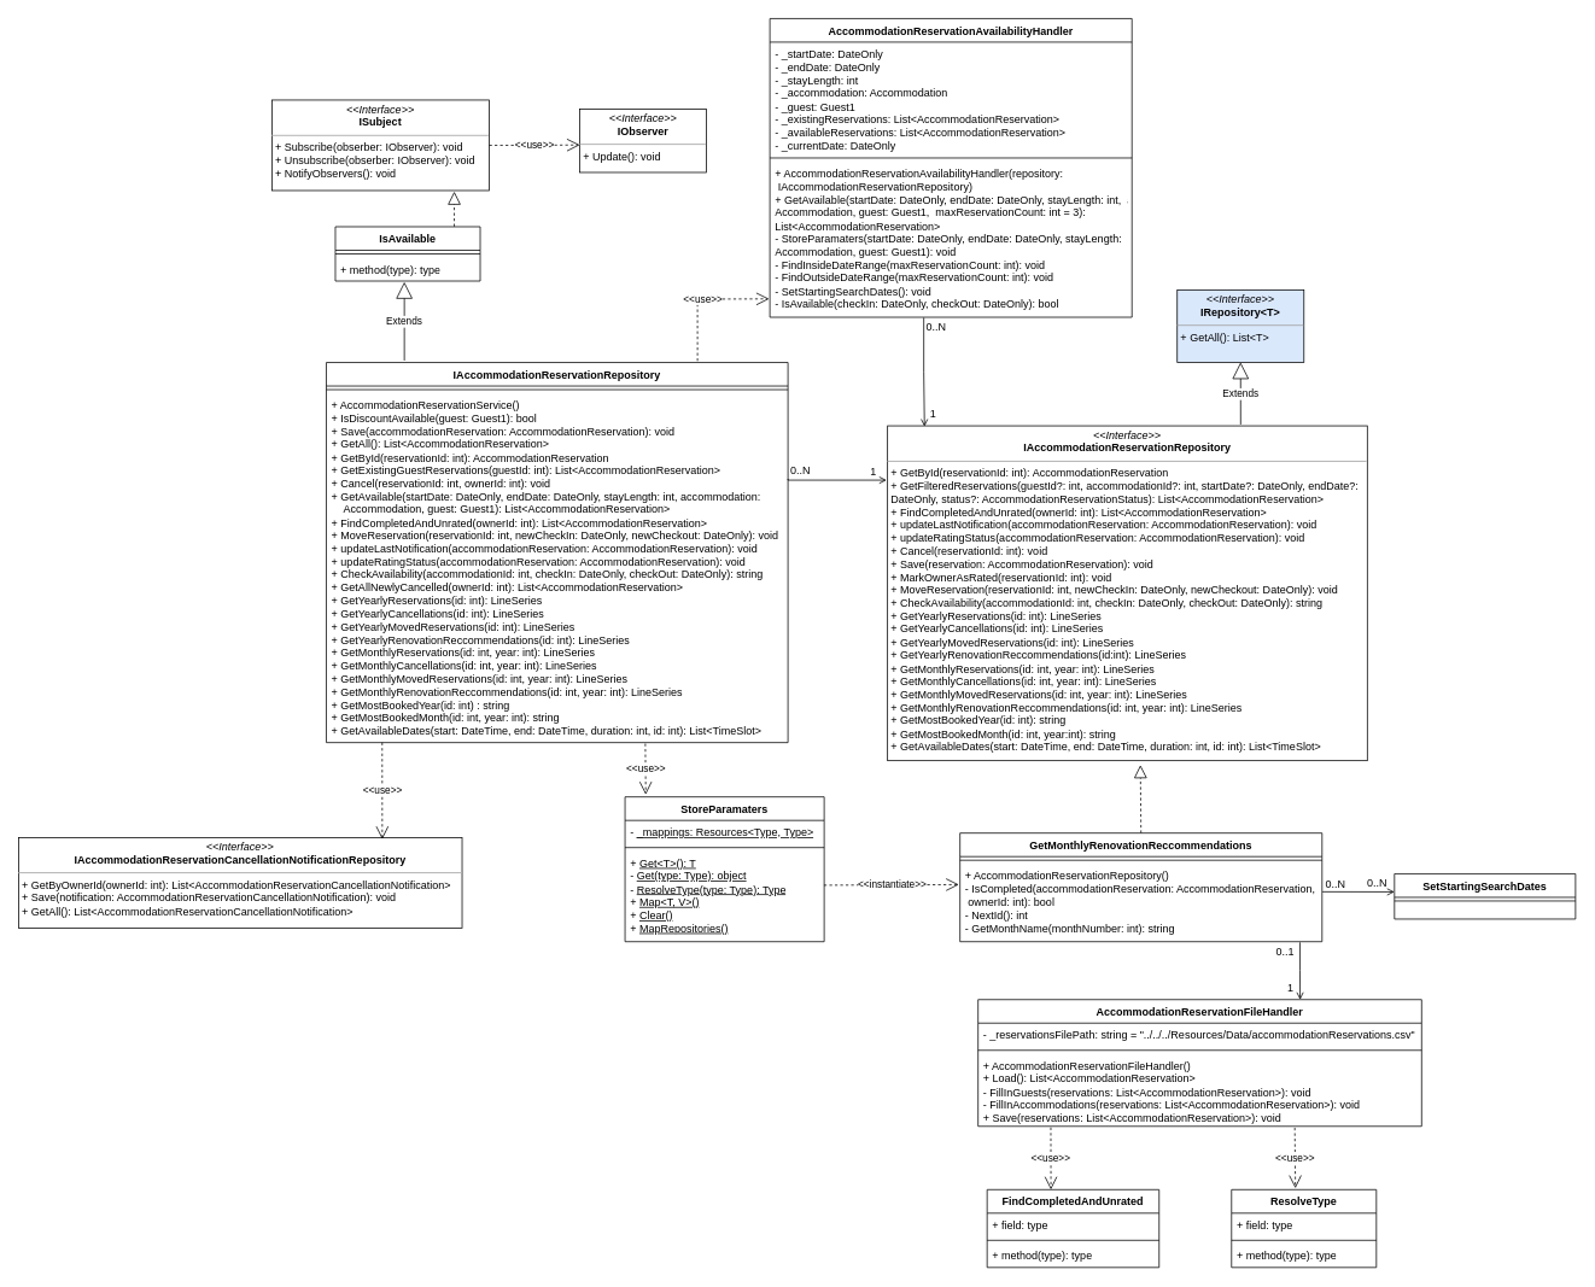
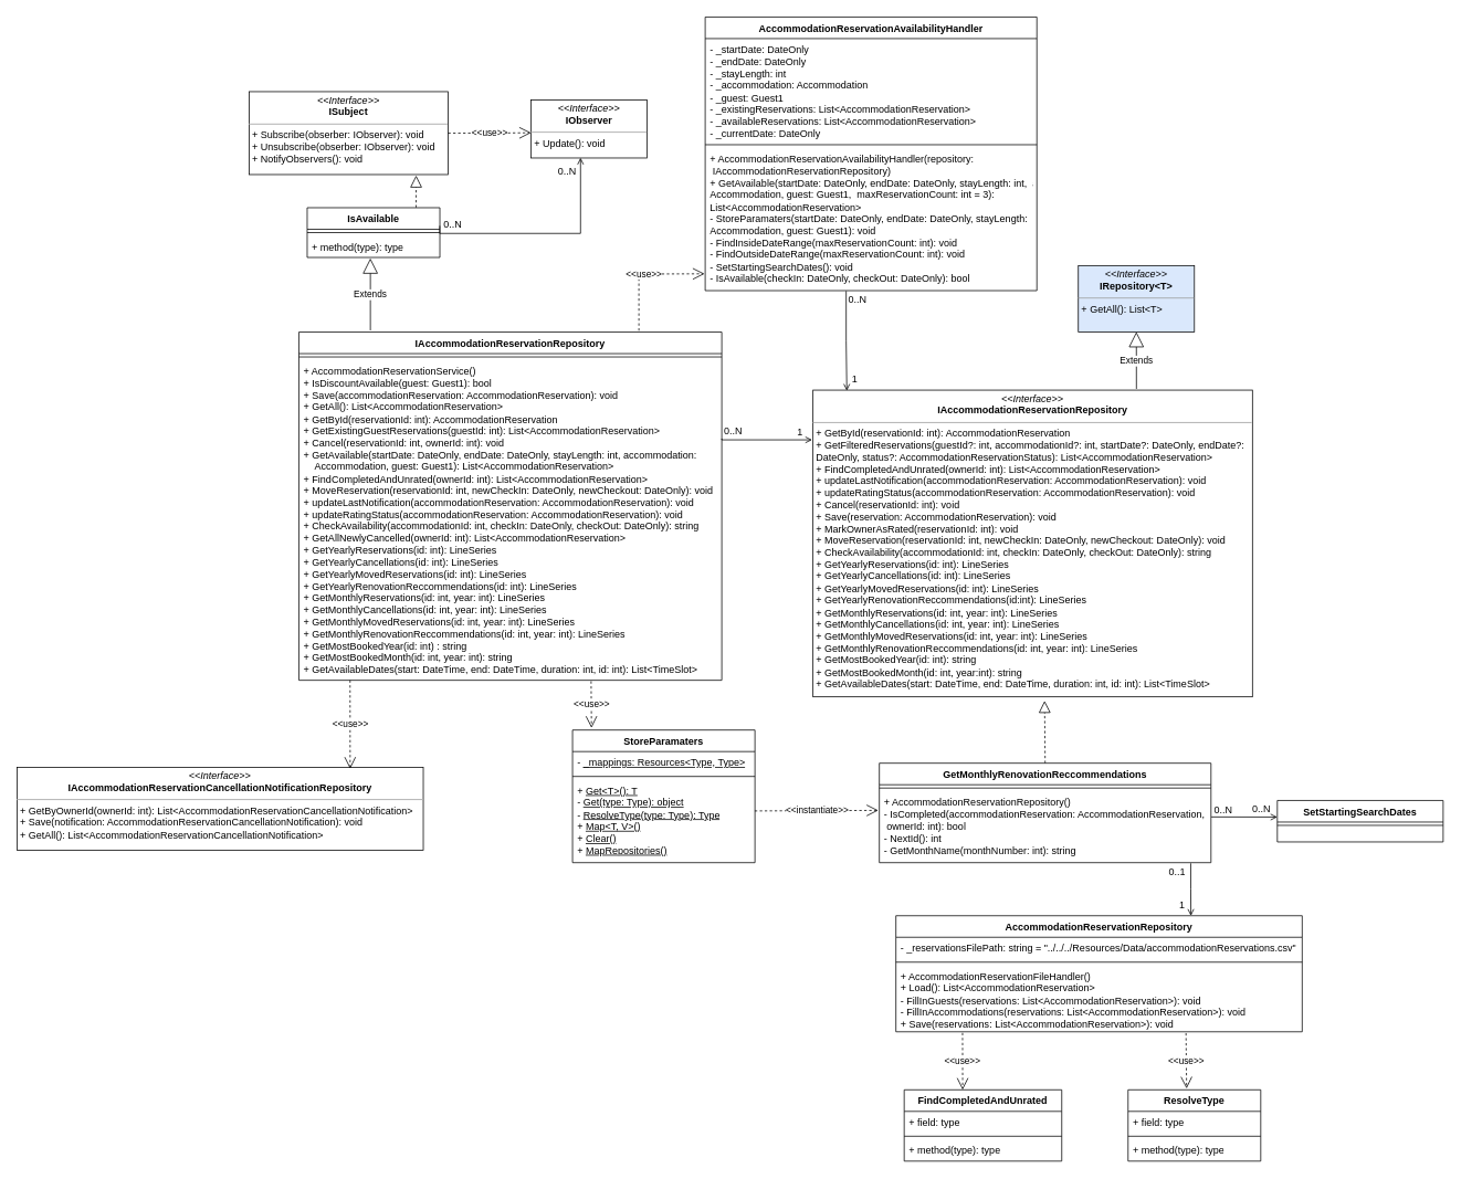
+ <mxCell id="29" value="" style="endArrow=open;shadow=0;strokeWidth=1;rounded=0;endFill=1;edgeStyle=elbowEdgeStyle;elbow=vertical;exitX=0.999;exitY=0.364;exitDx=0;exitDy=0;exitPerimeter=0;entryX=0.426;entryY=0.996;entryDx=0;entryDy=0;entryPerimeter=0;" edge="1" parent="1" source="26" target="23"><mxGeometry x="0.5" y="41" relative="1" as="geometry"><mxPoint x="533.84" y="281.64" as="sourcePoint" /><mxPoint x="680" y="200" as="targetPoint" /><mxPoint x="-40" y="32" as="offset" /><Array as="points"><mxPoint x="670" y="281" /><mxPoint x="650" y="256" /></Array></mxGeometry></mxCell>
+ <mxCell id="30" value="0..N" style="resizable=0;align=left;verticalAlign=bottom;labelBackgroundColor=none;fontSize=12;" connectable="0" vertex="1" parent="29"><mxGeometry x="-1" relative="1" as="geometry"><mxPoint x="3" y="6" as="offset" /></mxGeometry></mxCell>
+ <mxCell id="31" value="0..N" style="resizable=0;align=right;verticalAlign=bottom;labelBackgroundColor=none;fontSize=12;" connectable="0" vertex="1" parent="29"><mxGeometry x="1" relative="1" as="geometry"><mxPoint x="-4" y="24" as="offset" /></mxGeometry></mxCell>
- <mxCell id="2" value="AccommodationReservationFileHandler" style="swimlane;fontStyle=1;align=center;verticalAlign=top;childLayout=stackLayout;horizontal=1;startSize=26;horizontalStack=0;resizeParent=1;resizeParentMax=0;resizeLast=0;collapsible=1;marginBottom=0;whiteSpace=wrap;html=1;" vertex="1" parent="1"><mxGeometry x="1080" y="1104" width="490" height="140" as="geometry" /></mxCell>
+ <mxCell id="2" value="AccommodationReservationRepository" style="swimlane;fontStyle=1;align=center;verticalAlign=top;childLayout=stackLayout;horizontal=1;startSize=26;horizontalStack=0;resizeParent=1;resizeParentMax=0;resizeLast=0;collapsible=1;marginBottom=0;whiteSpace=wrap;html=1;" vertex="1" parent="1"><mxGeometry x="1080" y="1104" width="490" height="140" as="geometry" /></mxCell>
